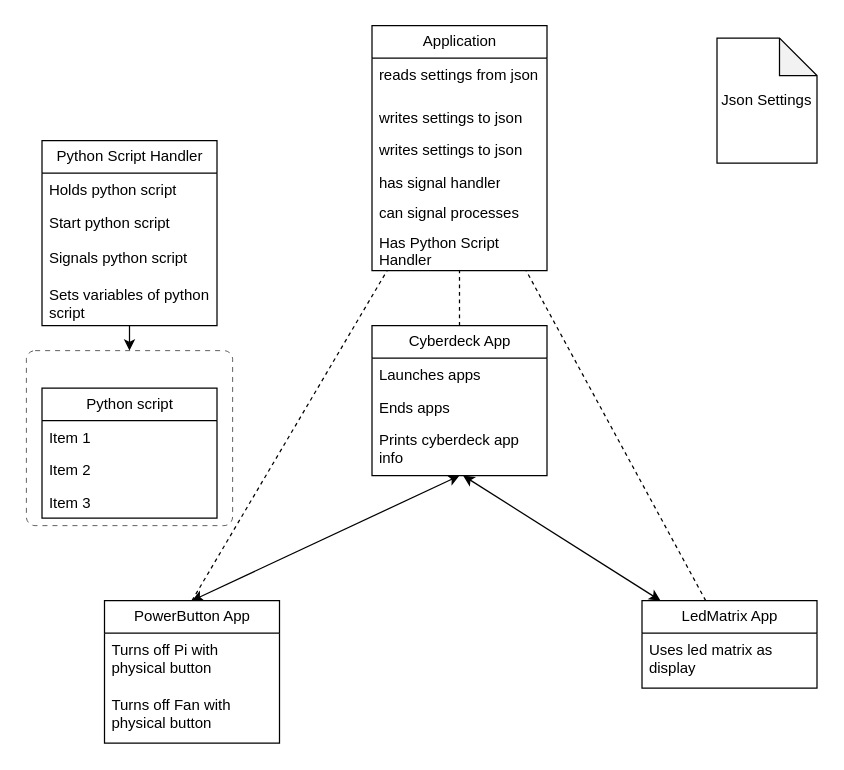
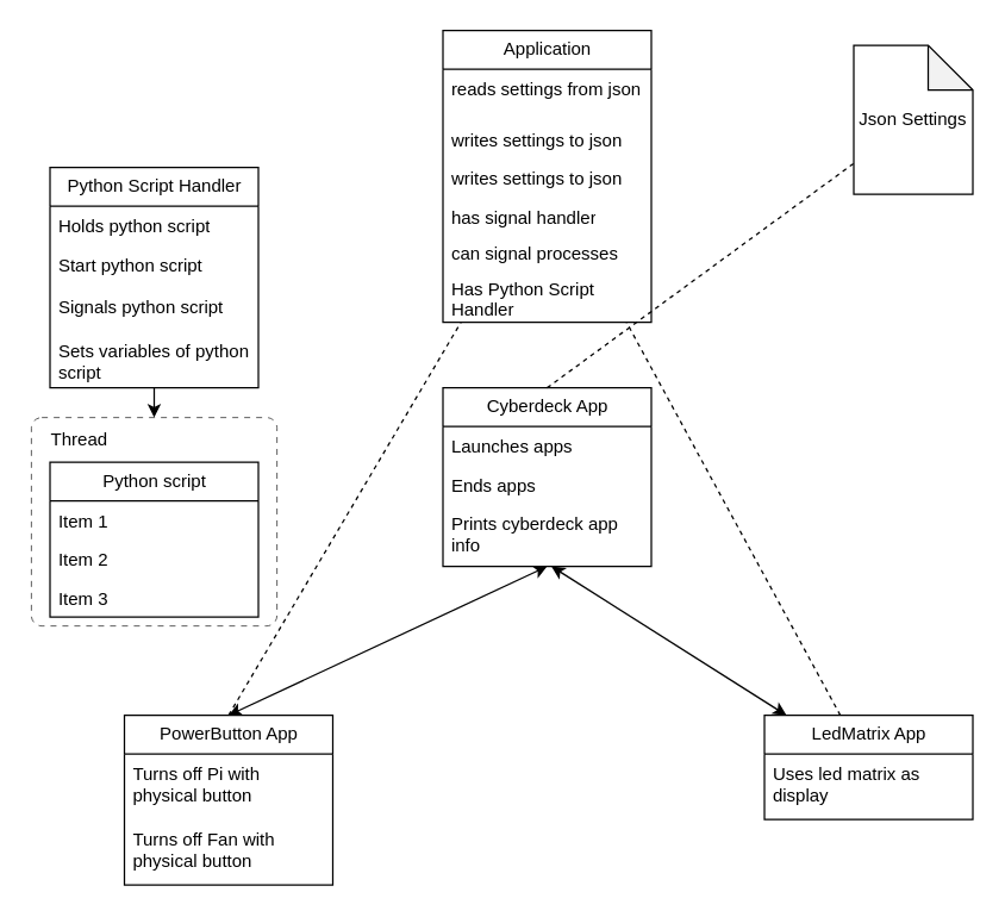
- <mxCell id="17" value="" style="endArrow=none;dashed=1;html=1;rounded=0;exitX=0.5;exitY=0;exitDx=0;exitDy=0;" parent="1" source="3" target="10" edge="1"><mxGeometry width="50" height="50" relative="1" as="geometry"><mxPoint x="343" y="430" as="sourcePoint" /><mxPoint x="367" y="190" as="targetPoint" /></mxGeometry></mxCell>
+ <mxCell id="17" value="" style="endArrow=none;dashed=1;html=1;rounded=0;exitX=0.5;exitY=0;exitDx=0;exitDy=0;" parent="1" source="3" target="25" edge="1"><mxGeometry width="50" height="50" relative="1" as="geometry"><mxPoint x="343" y="430" as="sourcePoint" /><mxPoint x="367" y="190" as="targetPoint" /></mxGeometry></mxCell>
+ <mxCell id="35" value="Thread" style="text;html=1;strokeColor=none;fillColor=none;align=center;verticalAlign=middle;whiteSpace=wrap;rounded=0;" parent="1" vertex="1"><mxGeometry x="23" y="280" width="60" height="30" as="geometry" /></mxCell>
